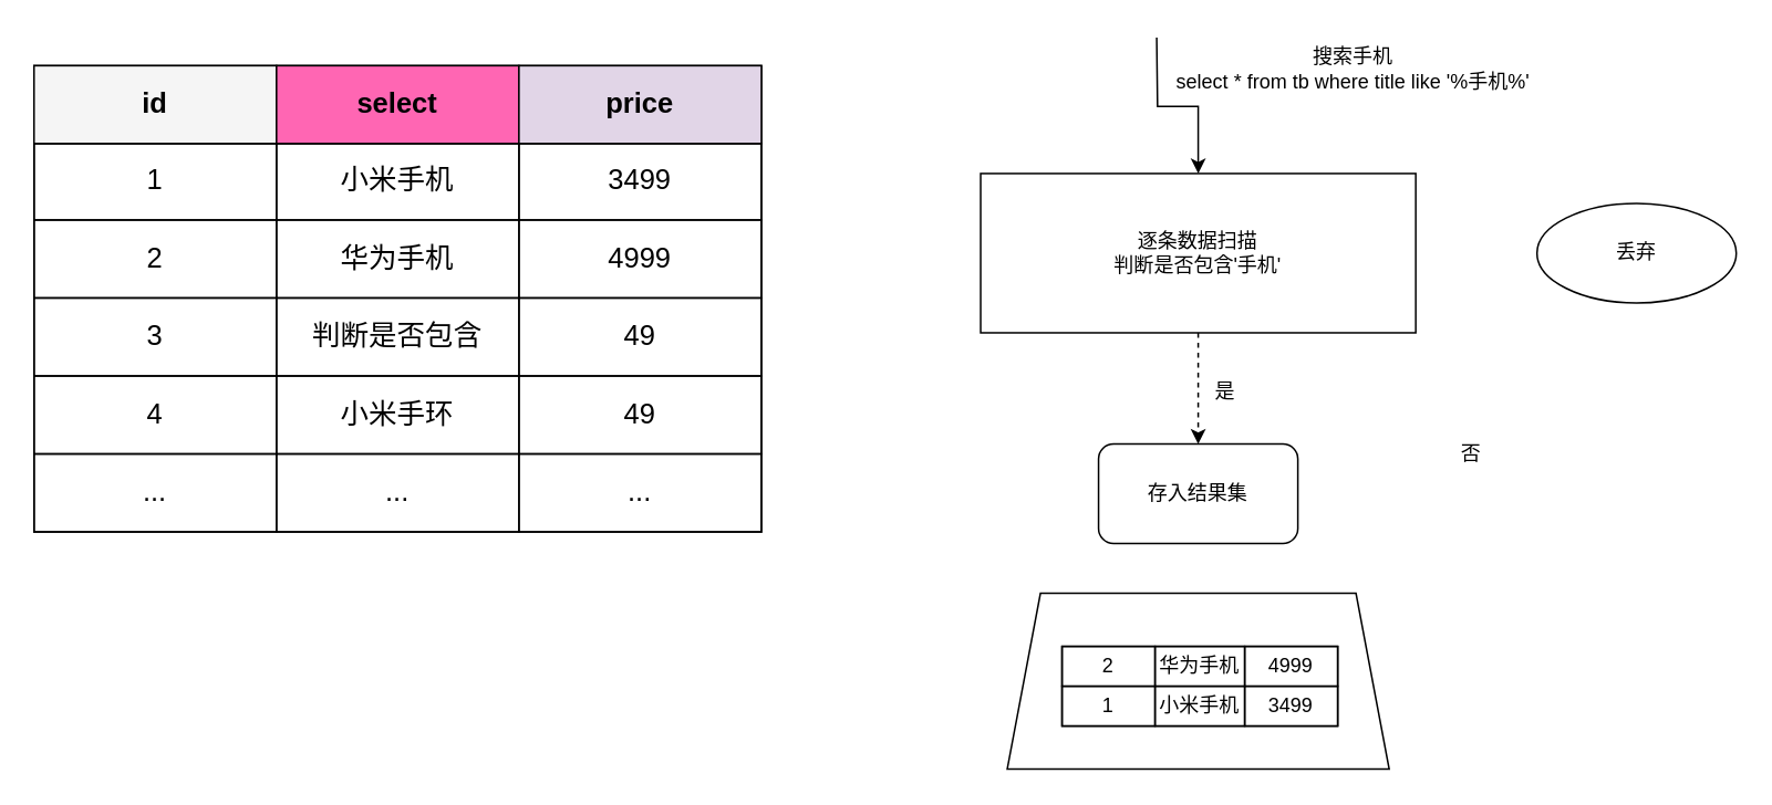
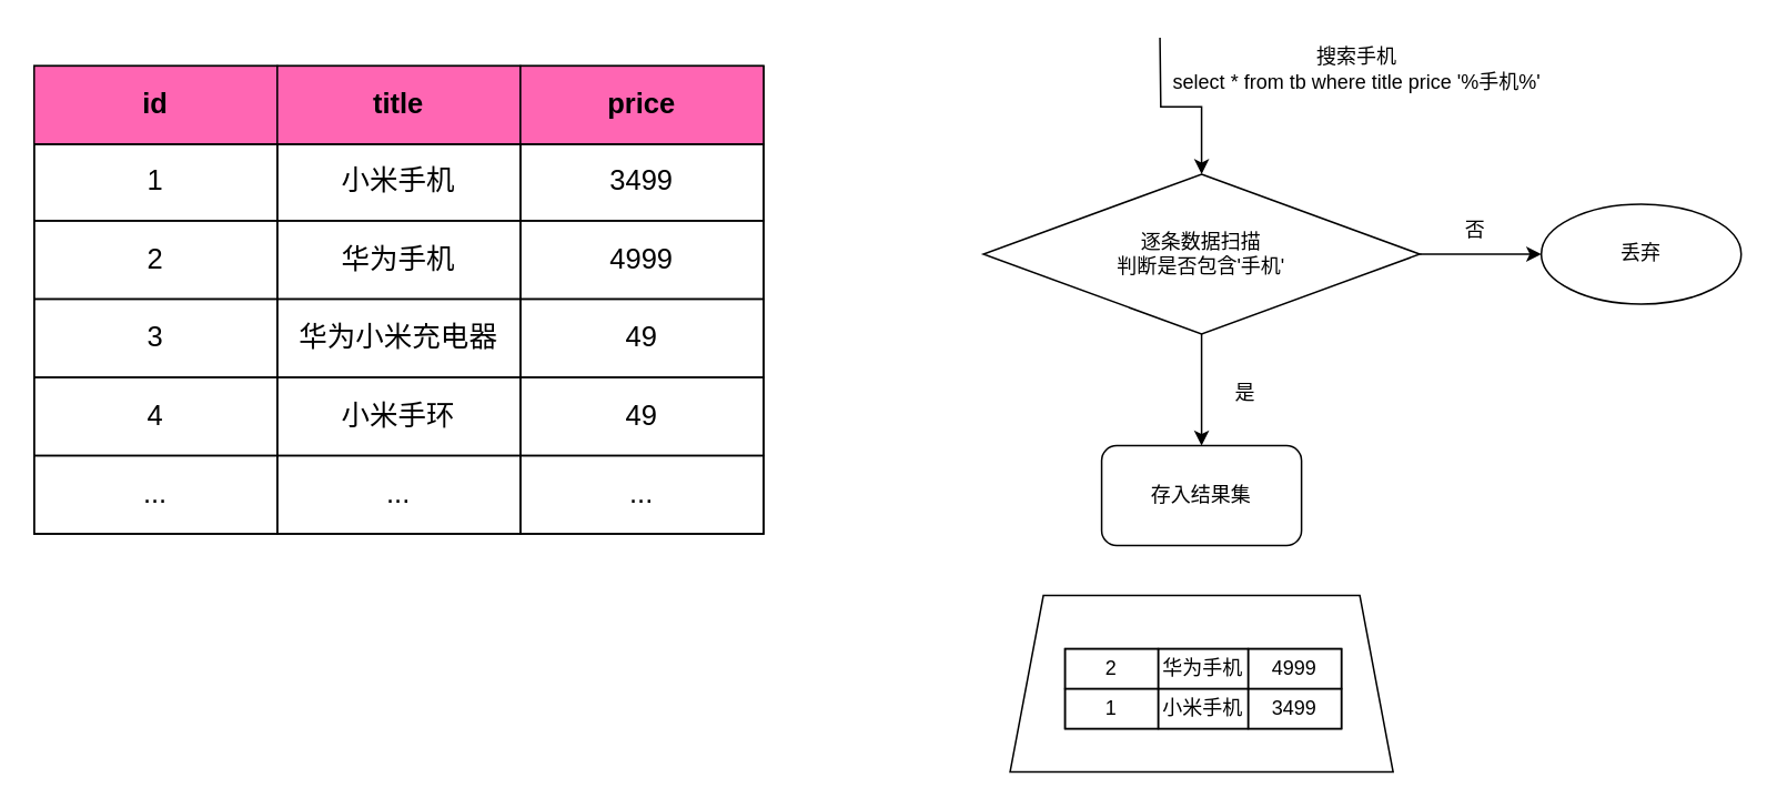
- <mxCell id="45" value="搜索手机&lt;br&gt;select * from tb where title like '%手机%'" style="text;html=1;align=center;verticalAlign=middle;resizable=0;points=[];autosize=1;strokeColor=none;fillColor=none;" vertex="1" parent="1"><mxGeometry x="698" y="20" width="231" height="41" as="geometry" /></mxCell>
+ <mxCell id="45" value="搜索手机&lt;br&gt;select * from tb where title price '%手机%'" style="text;html=1;align=center;verticalAlign=middle;resizable=0;points=[];autosize=1;strokeColor=none;fillColor=none;" vertex="1" parent="1"><mxGeometry x="698" y="20" width="231" height="41" as="geometry" /></mxCell>
- <mxCell id="4" value="id" style="connectable=0;recursiveResize=0;strokeColor=inherit;fillColor=#f5f5f5;align=center;whiteSpace=wrap;html=1;fontStyle=1;fontSize=17;" vertex="1" parent="3"><mxGeometry width="146" height="47" as="geometry"><mxRectangle width="146" height="47" as="alternateBounds" /></mxGeometry></mxCell>
+ <mxCell id="4" value="id" style="connectable=0;recursiveResize=0;strokeColor=inherit;fillColor=#FF66B3;align=center;whiteSpace=wrap;html=1;fontStyle=1;fontSize=17;" vertex="1" parent="3"><mxGeometry width="146" height="47" as="geometry"><mxRectangle width="146" height="47" as="alternateBounds" /></mxGeometry></mxCell>
- <mxCell id="5" value="select" style="connectable=0;recursiveResize=0;strokeColor=inherit;fillColor=#FF66B3;align=center;whiteSpace=wrap;html=1;fontStyle=1;fontSize=17;" vertex="1" parent="3"><mxGeometry x="146" width="146" height="47" as="geometry"><mxRectangle width="146" height="47" as="alternateBounds" /></mxGeometry></mxCell>
+ <mxCell id="5" value="title" style="connectable=0;recursiveResize=0;strokeColor=inherit;fillColor=#FF66B3;align=center;whiteSpace=wrap;html=1;fontStyle=1;fontSize=17;" vertex="1" parent="3"><mxGeometry x="146" width="146" height="47" as="geometry"><mxRectangle width="146" height="47" as="alternateBounds" /></mxGeometry></mxCell>
- <mxCell id="6" value="price" style="connectable=0;recursiveResize=0;strokeColor=inherit;fillColor=#e1d5e7;align=center;whiteSpace=wrap;html=1;fontStyle=1;fontSize=17;" vertex="1" parent="3"><mxGeometry x="292" width="146" height="47" as="geometry"><mxRectangle width="146" height="47" as="alternateBounds" /></mxGeometry></mxCell>
+ <mxCell id="6" value="price" style="connectable=0;recursiveResize=0;strokeColor=inherit;fillColor=#FF66B3;align=center;whiteSpace=wrap;html=1;fontStyle=1;fontSize=17;" vertex="1" parent="3"><mxGeometry x="292" width="146" height="47" as="geometry"><mxRectangle width="146" height="47" as="alternateBounds" /></mxGeometry></mxCell>
- <mxCell id="30" value="逐条数据扫描&lt;br&gt;判断是否包含'手机'" style="whiteSpace=wrap;html=1;rounded=0;" vertex="1" parent="1"><mxGeometry x="590" y="104" width="262" height="96" as="geometry" /></mxCell>
+ <mxCell id="30" value="逐条数据扫描&lt;br&gt;判断是否包含'手机'" style="rhombus;whiteSpace=wrap;html=1;" vertex="1" parent="1"><mxGeometry x="590" y="104" width="262" height="96" as="geometry" /></mxCell>
+ <mxCell id="28" style="edgeStyle=orthogonalEdgeStyle;rounded=0;orthogonalLoop=1;jettySize=auto;html=1;entryX=0;entryY=0.5;entryDx=0;entryDy=0;" edge="1" parent="1" source="30" target="32"><mxGeometry relative="1" as="geometry" /></mxCell>
- <mxCell id="17" value="判断是否包含" style="connectable=0;recursiveResize=0;strokeColor=inherit;fillColor=none;align=center;whiteSpace=wrap;html=1;fontSize=17;" vertex="1" parent="15"><mxGeometry x="146" width="146" height="47" as="geometry"><mxRectangle width="146" height="47" as="alternateBounds" /></mxGeometry></mxCell>
+ <mxCell id="17" value="华为小米充电器" style="connectable=0;recursiveResize=0;strokeColor=inherit;fillColor=none;align=center;whiteSpace=wrap;html=1;fontSize=17;" vertex="1" parent="15"><mxGeometry x="146" width="146" height="47" as="geometry"><mxRectangle width="146" height="47" as="alternateBounds" /></mxGeometry></mxCell>
- <mxCell id="29" style="edgeStyle=orthogonalEdgeStyle;rounded=0;orthogonalLoop=1;jettySize=auto;html=1;exitX=0.5;exitY=1;exitDx=0;exitDy=0;entryX=0.5;entryY=0;entryDx=0;entryDy=0;dashed=1;" edge="1" parent="1" source="30" target="31"><mxGeometry relative="1" as="geometry" /></mxCell>
+ <mxCell id="29" style="edgeStyle=orthogonalEdgeStyle;rounded=0;orthogonalLoop=1;jettySize=auto;html=1;exitX=0.5;exitY=1;exitDx=0;exitDy=0;entryX=0.5;entryY=0;entryDx=0;entryDy=0;" edge="1" parent="1" source="30" target="31"><mxGeometry relative="1" as="geometry" /></mxCell>
- <mxCell id="33" value="是" style="text;html=1;align=center;verticalAlign=middle;resizable=0;points=[];autosize=1;strokeColor=none;fillColor=none;" vertex="1" parent="1"><mxGeometry x="722" y="223" width="30" height="26" as="geometry" /></mxCell>
+ <mxCell id="33" value="是" style="text;html=1;align=center;verticalAlign=middle;resizable=0;points=[];autosize=1;strokeColor=none;fillColor=none;" vertex="1" parent="1"><mxGeometry x="732" y="223" width="30" height="26" as="geometry" /></mxCell>
- <mxCell id="34" value="否" style="text;html=1;align=center;verticalAlign=middle;resizable=0;points=[];autosize=1;strokeColor=none;fillColor=none;" vertex="1" parent="1"><mxGeometry x="870" y="260" width="30" height="26" as="geometry" /></mxCell>
+ <mxCell id="34" value="否" style="text;html=1;align=center;verticalAlign=middle;resizable=0;points=[];autosize=1;strokeColor=none;fillColor=none;" vertex="1" parent="1"><mxGeometry x="870" y="125" width="30" height="26" as="geometry" /></mxCell>
